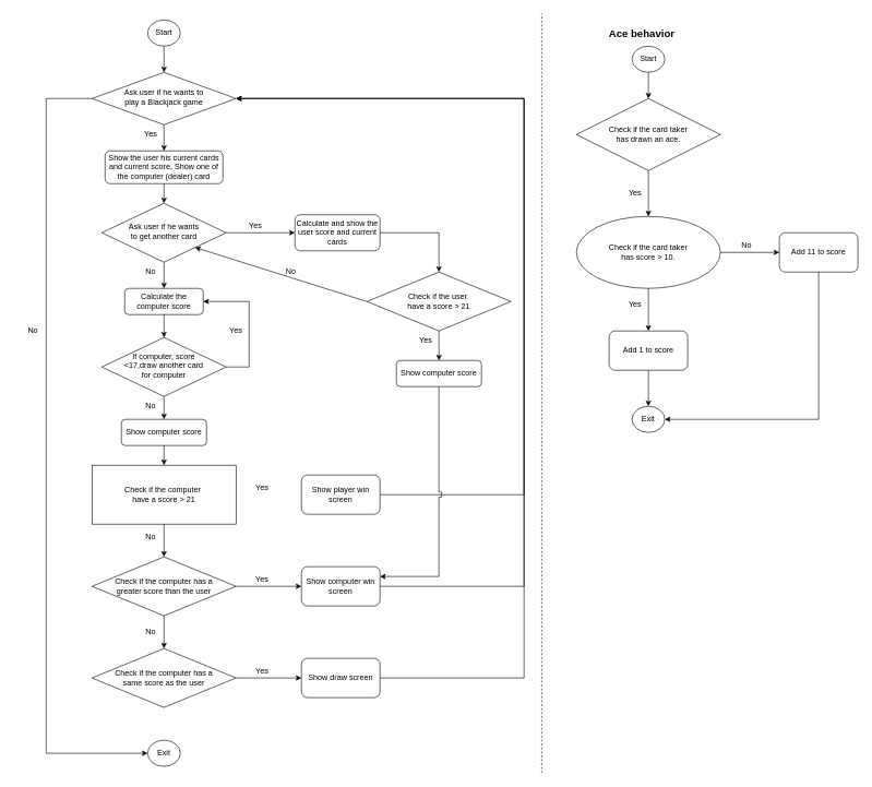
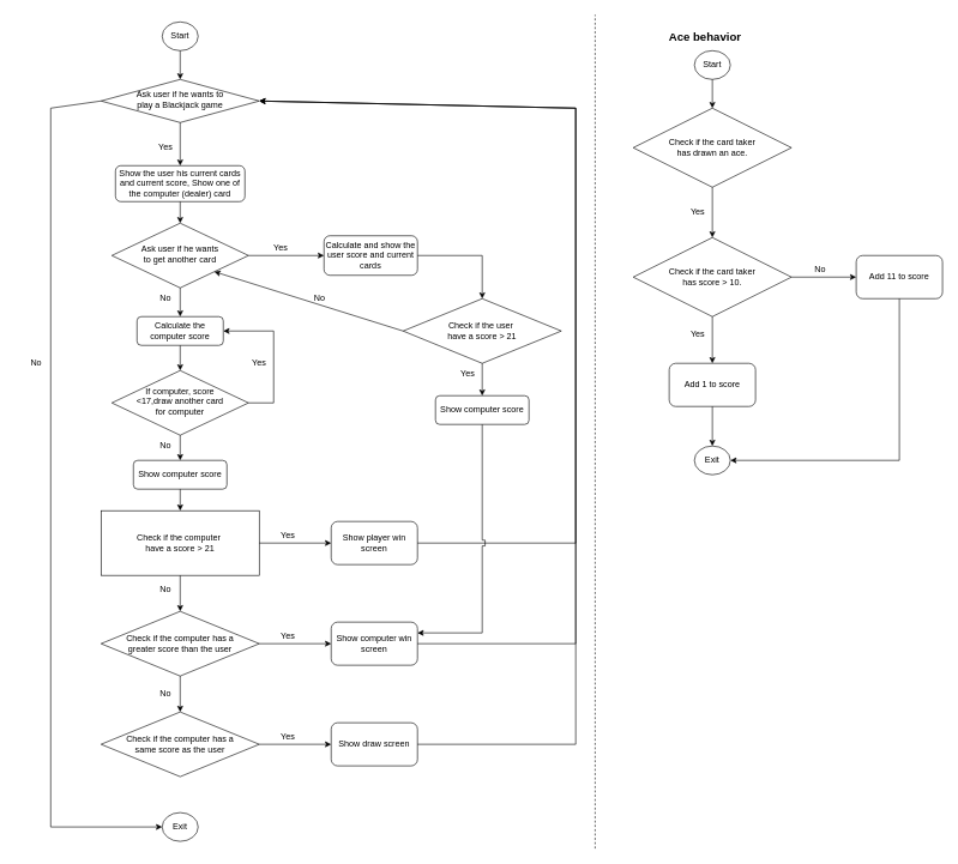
- <mxCell id="2" value="Ask user if he wants to &lt;br&gt;play a Blackjack game" style="rhombus;whiteSpace=wrap;html=1;shadow=0;fontFamily=Helvetica;fontSize=12;align=center;strokeWidth=1;spacing=6;spacingTop=-4;" parent="1" vertex="1"><mxGeometry x="140" y="110" width="220" height="80" as="geometry" /></mxCell>
+ <mxCell id="2" value="Ask user if he wants to &lt;br&gt;play a Blackjack game" style="rhombus;whiteSpace=wrap;html=1;shadow=0;fontFamily=Helvetica;fontSize=12;align=center;strokeWidth=1;spacing=6;spacingTop=-4;" parent="1" vertex="1"><mxGeometry x="140" y="110" width="220" height="60" as="geometry" /></mxCell>
- <mxCell id="59" value="Check if the card taker &lt;br&gt;has score &amp;gt; 10." style="ellipse;whiteSpace=wrap;html=1;" vertex="1" parent="1"><mxGeometry x="880" y="330" width="220" height="110" as="geometry" /></mxCell>
+ <mxCell id="59" value="Check if the card taker &lt;br&gt;has score &amp;gt; 10." style="rhombus;whiteSpace=wrap;html=1;" vertex="1" parent="1"><mxGeometry x="880" y="330" width="220" height="110" as="geometry" /></mxCell>
+ <mxCell id="34" value="" style="endArrow=classic;html=1;rounded=0;exitX=1;exitY=0.5;exitDx=0;exitDy=0;entryX=0;entryY=0.5;entryDx=0;entryDy=0;" edge="1" parent="1" source="24" target="29"><mxGeometry width="50" height="50" relative="1" as="geometry"><mxPoint x="360" y="960" as="sourcePoint" /><mxPoint x="410" y="910" as="targetPoint" /></mxGeometry></mxCell>
